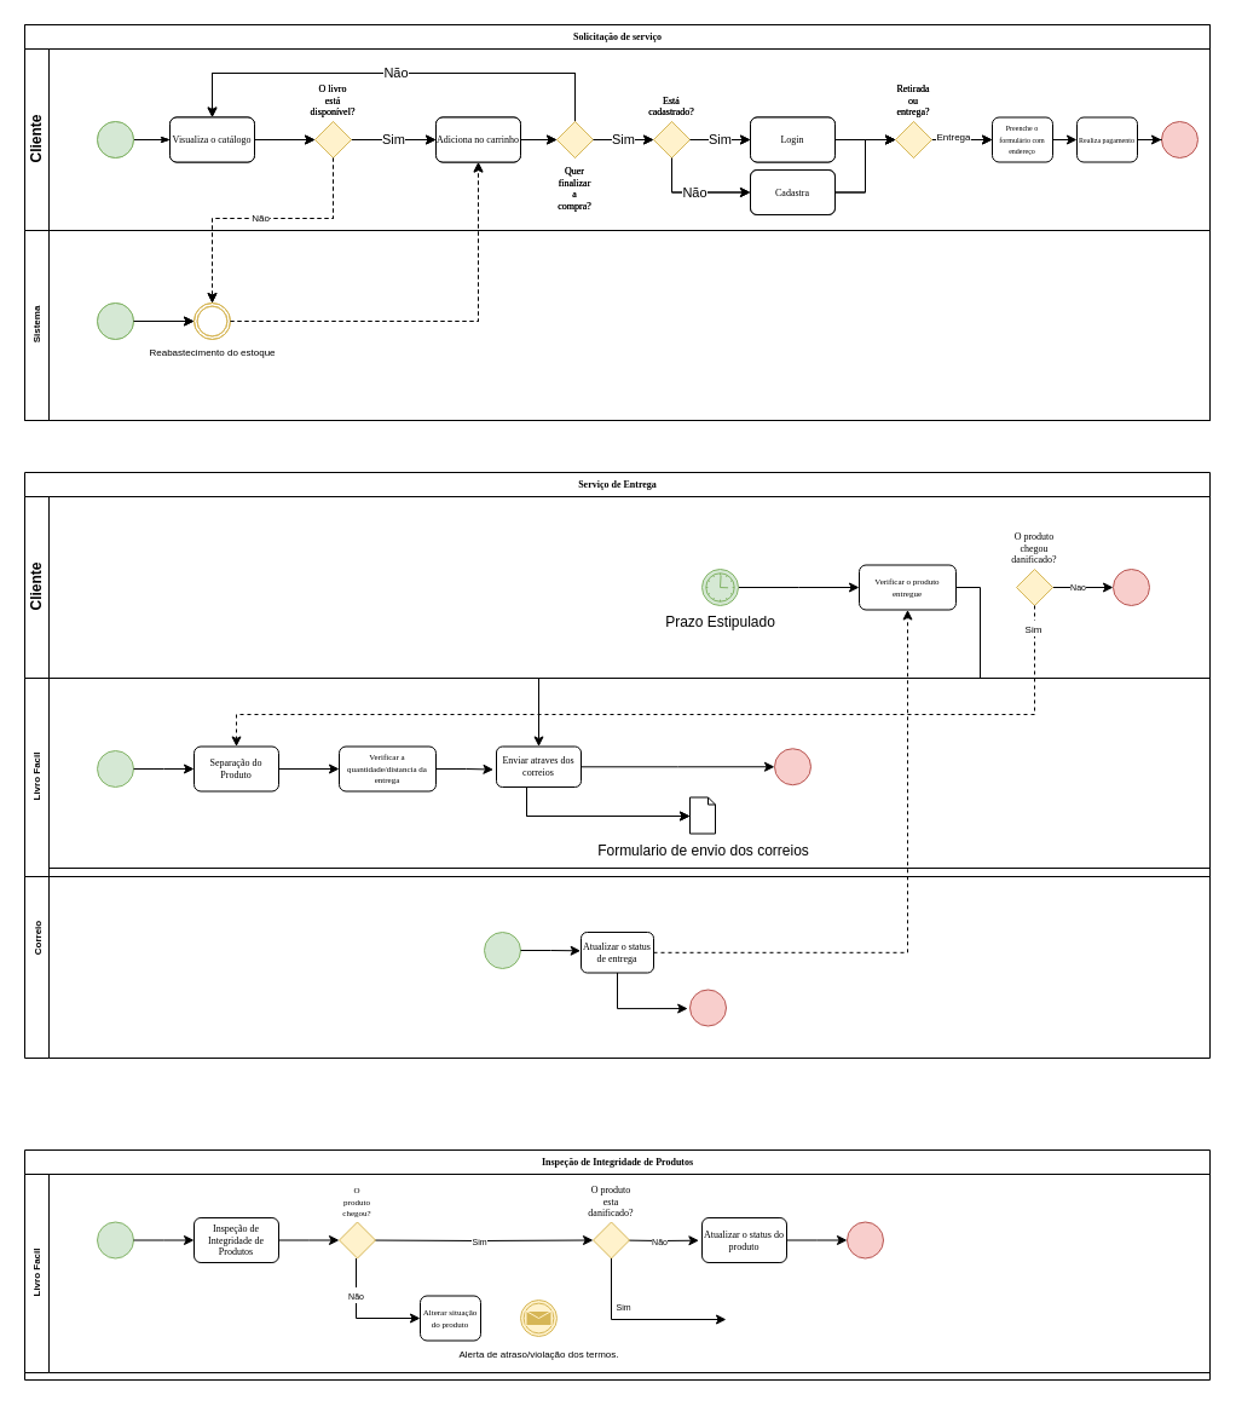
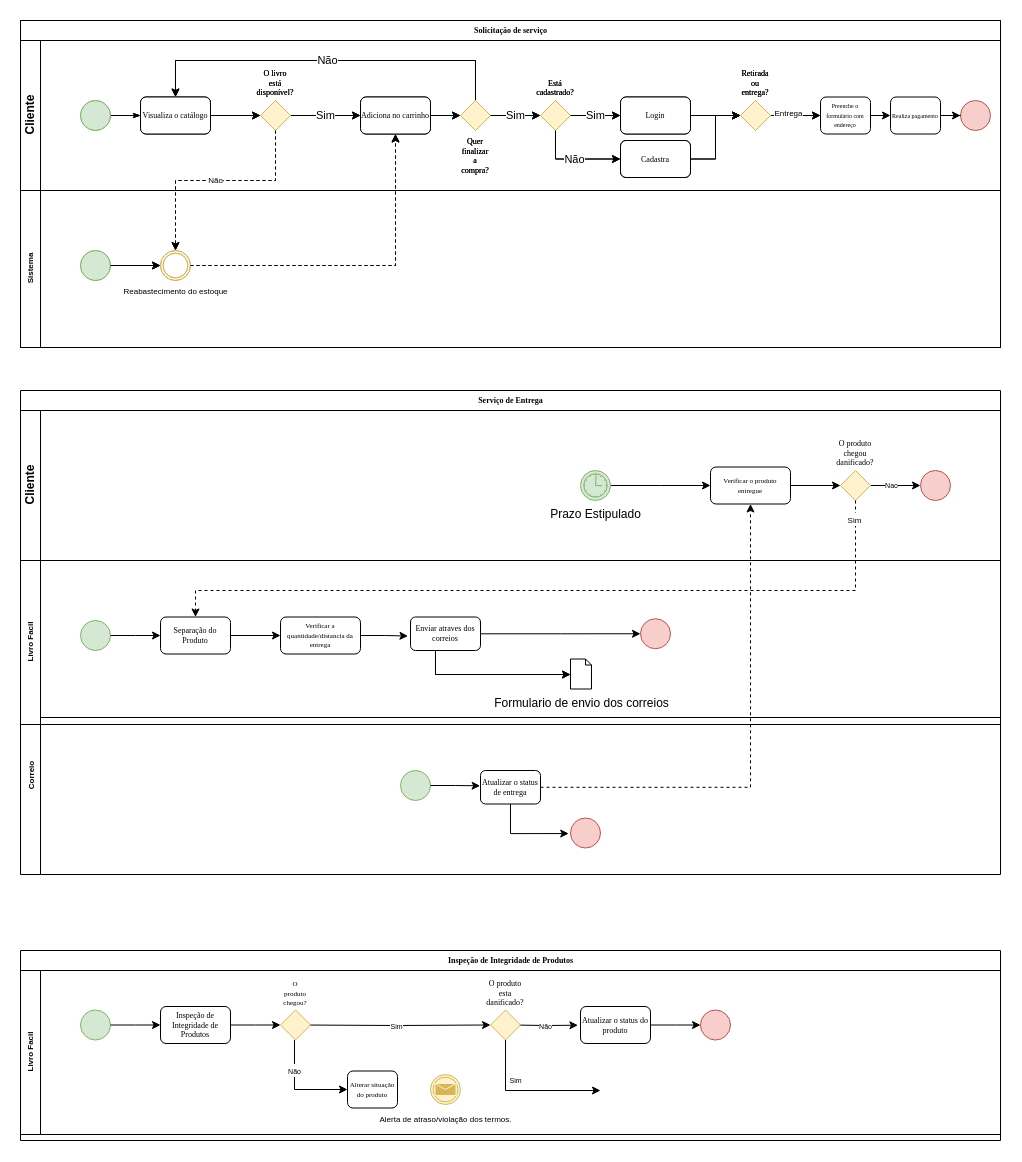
- <mxCell id="78" style="edgeStyle=orthogonalEdgeStyle;rounded=0;orthogonalLoop=1;jettySize=auto;html=1;exitX=1;exitY=0.5;exitDx=0;exitDy=0;" edge="1" parent="71" source="74" target="90"><mxGeometry relative="1" as="geometry" /></mxCell>
+ <mxCell id="78" style="edgeStyle=orthogonalEdgeStyle;rounded=0;orthogonalLoop=1;jettySize=auto;html=1;exitX=1;exitY=0.5;exitDx=0;exitDy=0;entryX=0;entryY=0.5;entryDx=0;entryDy=0;entryPerimeter=0;" edge="1" parent="71" source="74" target="77"><mxGeometry relative="1" as="geometry" /></mxCell>
